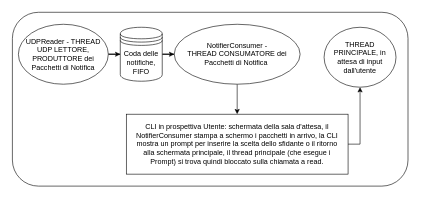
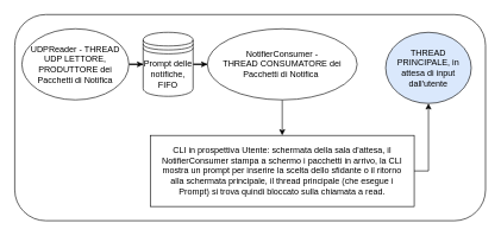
- <mxCell id="5" value="THREAD PRINCIPALE, in attesa di input dall'utente" style="ellipse;whiteSpace=wrap;html=1;" vertex="1" parent="1"><mxGeometry x="540" y="45" width="120" height="100" as="geometry" /></mxCell>
+ <mxCell id="5" value="THREAD PRINCIPALE, in attesa di input dall'utente" style="ellipse;whiteSpace=wrap;html=1;fillColor=#dae8fc;" vertex="1" parent="1"><mxGeometry x="540" y="45" width="120" height="100" as="geometry" /></mxCell>
- <mxCell id="11" value="Coda delle notifiche, FIFO" style="shape=datastore;whiteSpace=wrap;html=1;" vertex="1" parent="1"><mxGeometry x="200" y="45" width="70" height="90" as="geometry" /></mxCell>
+ <mxCell id="11" value="Prompt delle notifiche, FIFO" style="shape=datastore;whiteSpace=wrap;html=1;" vertex="1" parent="1"><mxGeometry x="200" y="45" width="70" height="90" as="geometry" /></mxCell>
